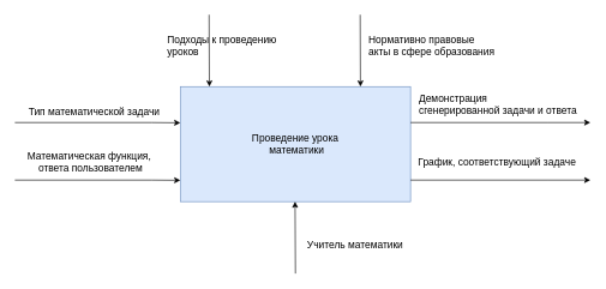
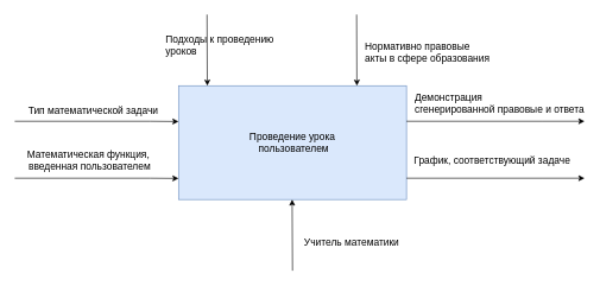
- <mxCell id="7" value="&lt;div style=&quot;&quot;&gt;&lt;span style=&quot;background-color: initial; font-size: 14px;&quot;&gt;&lt;font face=&quot;Arial, sans-serif&quot;&gt;Нормативно правовые акты в сфере образования&lt;/font&gt;&lt;/span&gt;&lt;/div&gt;" style="text;whiteSpace=wrap;html=1;align=left;" parent="1" vertex="1"><mxGeometry x="510" y="40" width="180" height="40" as="geometry" /></mxCell>
+ <mxCell id="7" value="&lt;div style=&quot;&quot;&gt;&lt;span style=&quot;background-color: initial; font-size: 14px;&quot;&gt;&lt;font face=&quot;Arial, sans-serif&quot;&gt;Нормативно правовые акты в сфере образования&lt;/font&gt;&lt;/span&gt;&lt;/div&gt;" style="text;whiteSpace=wrap;html=1;align=left;" parent="1" vertex="1"><mxGeometry x="510" y="50" width="180" height="40" as="geometry" /></mxCell>
- <mxCell id="12" value="&lt;span style=&quot;font-size: 14px;&quot;&gt;Демонстрация&lt;br&gt;сгенерированной задачи и ответа&lt;/span&gt;" style="text;html=1;align=left;verticalAlign=middle;resizable=0;points=[];autosize=1;strokeColor=none;fillColor=none;" parent="1" vertex="1"><mxGeometry x="580" y="120" width="240" height="50" as="geometry" /></mxCell>
+ <mxCell id="12" value="&lt;span style=&quot;font-size: 14px;&quot;&gt;Демонстрация&lt;br&gt;сгенерированной правовые и ответа&lt;/span&gt;" style="text;html=1;align=left;verticalAlign=middle;resizable=0;points=[];autosize=1;strokeColor=none;fillColor=none;" parent="1" vertex="1"><mxGeometry x="580" y="120" width="240" height="50" as="geometry" /></mxCell>
- <mxCell id="2" value="&lt;span style=&quot;font-size: 14px;&quot;&gt;Проведение урока&lt;br&gt;&amp;nbsp;математики&lt;/span&gt;" style="rounded=0;whiteSpace=wrap;html=1;fillColor=#dae8fc;strokeColor=#6c8ebf;" parent="1" vertex="1"><mxGeometry x="250" y="120" width="320" height="160" as="geometry" /></mxCell>
+ <mxCell id="2" value="&lt;span style=&quot;font-size: 14px;&quot;&gt;Проведение урока&lt;br&gt;&amp;nbsp;пользователем&lt;/span&gt;" style="rounded=0;whiteSpace=wrap;html=1;fillColor=#dae8fc;strokeColor=#6c8ebf;" parent="1" vertex="1"><mxGeometry x="250" y="120" width="320" height="160" as="geometry" /></mxCell>
- <mxCell id="15" value="&lt;font style=&quot;font-size: 14px;&quot;&gt;Математическая функция,&amp;nbsp;&lt;/font&gt;&lt;div style=&quot;font-size: 14px;&quot;&gt;&lt;font style=&quot;font-size: 14px;&quot;&gt;ответа пользователем&lt;/font&gt;&lt;/div&gt;" style="text;html=1;align=center;verticalAlign=middle;resizable=0;points=[];autosize=1;strokeColor=none;fillColor=none;" vertex="1" parent="1"><mxGeometry x="25" y="200" width="200" height="50" as="geometry" /></mxCell>
+ <mxCell id="15" value="&lt;font style=&quot;font-size: 14px;&quot;&gt;Математическая функция,&amp;nbsp;&lt;/font&gt;&lt;div style=&quot;font-size: 14px;&quot;&gt;&lt;font style=&quot;font-size: 14px;&quot;&gt;введенная пользователем&lt;/font&gt;&lt;/div&gt;" style="text;html=1;align=center;verticalAlign=middle;resizable=0;points=[];autosize=1;strokeColor=none;fillColor=none;" vertex="1" parent="1"><mxGeometry x="25" y="200" width="200" height="50" as="geometry" /></mxCell>
